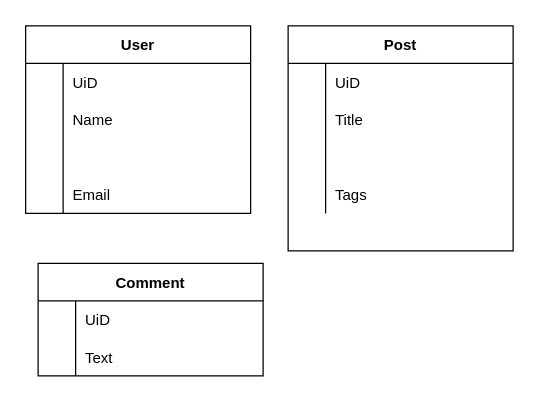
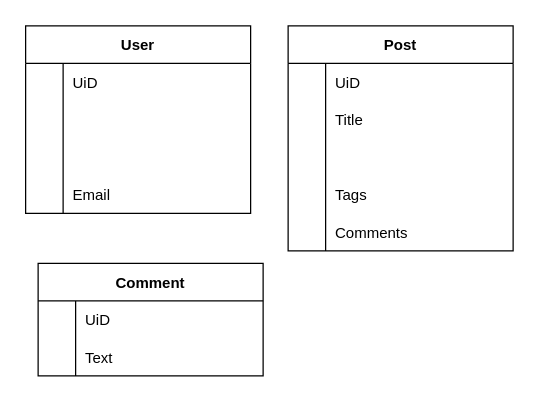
- <mxCell id="8" value="Name" style="shape=partialRectangle;connectable=0;fillColor=none;top=0;left=0;bottom=0;right=0;align=left;spacingLeft=6;overflow=hidden;" parent="6" vertex="1"><mxGeometry x="30" width="150" height="30" as="geometry" /></mxCell>
+ <mxCell id="28" value="Comments" style="shape=partialRectangle;connectable=0;fillColor=none;top=0;left=0;bottom=0;right=0;align=left;spacingLeft=6;overflow=hidden;" parent="26" vertex="1"><mxGeometry x="30" width="150" height="30" as="geometry" /></mxCell>
